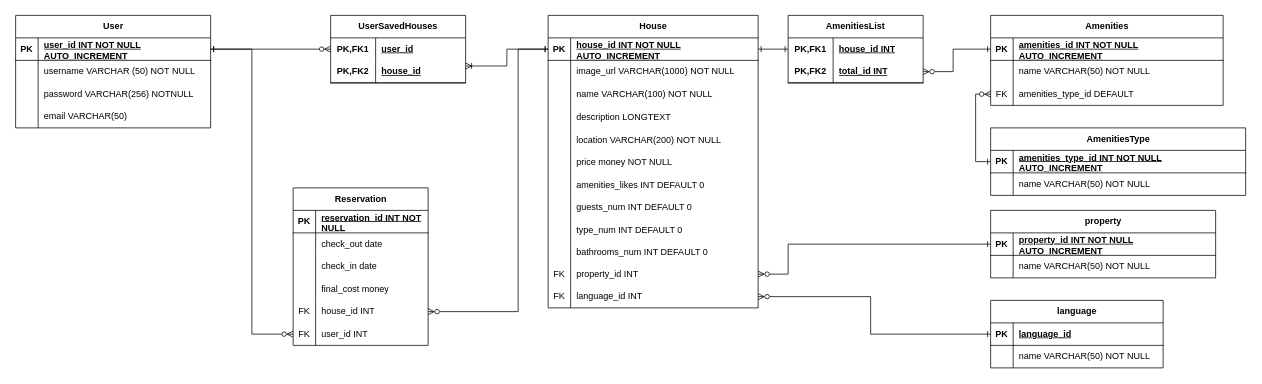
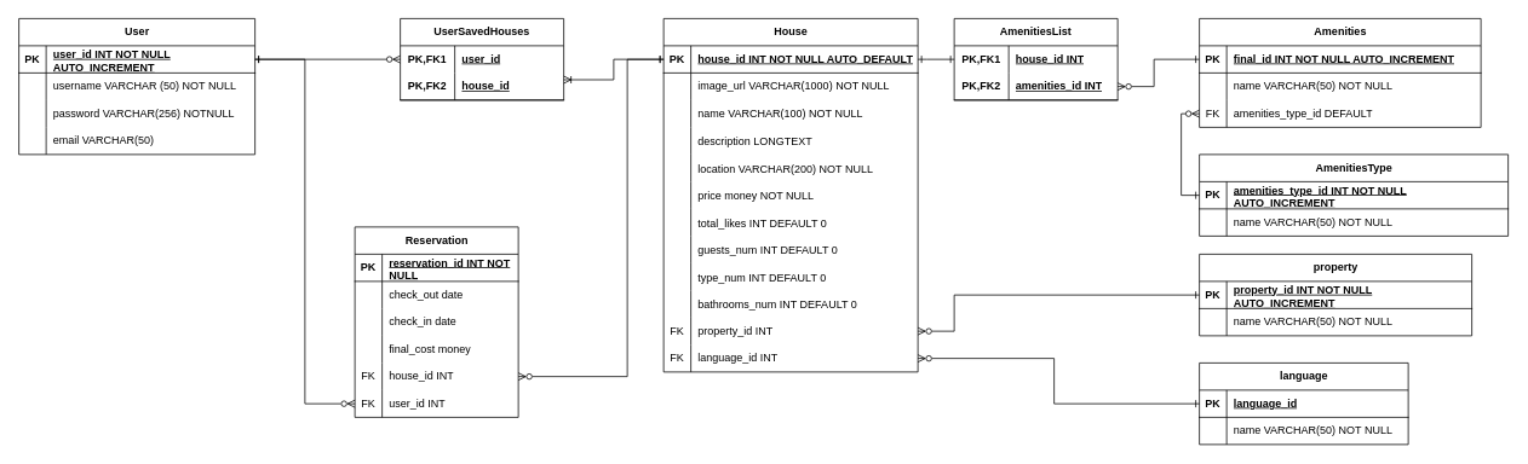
- <mxCell id="18" value="house_id INT NOT NULL AUTO_INCREMENT " style="shape=partialRectangle;connectable=0;fillColor=none;top=0;left=0;bottom=0;right=0;align=left;spacingLeft=6;fontStyle=5;overflow=hidden;whiteSpace=wrap;html=1;" vertex="1" parent="16"><mxGeometry x="30" width="250" height="30" as="geometry"><mxRectangle width="250" height="30" as="alternateBounds" /></mxGeometry></mxCell>
+ <mxCell id="18" value="house_id INT NOT NULL AUTO_DEFAULT " style="shape=partialRectangle;connectable=0;fillColor=none;top=0;left=0;bottom=0;right=0;align=left;spacingLeft=6;fontStyle=5;overflow=hidden;whiteSpace=wrap;html=1;" vertex="1" parent="16"><mxGeometry x="30" width="250" height="30" as="geometry"><mxRectangle width="250" height="30" as="alternateBounds" /></mxGeometry></mxCell>
- <mxCell id="81" value="amenities_id INT NOT NULL AUTO_INCREMENT " style="shape=partialRectangle;connectable=0;fillColor=none;top=0;left=0;bottom=0;right=0;align=left;spacingLeft=6;fontStyle=5;overflow=hidden;whiteSpace=wrap;html=1;" vertex="1" parent="79"><mxGeometry x="30" width="280" height="30" as="geometry"><mxRectangle width="280" height="30" as="alternateBounds" /></mxGeometry></mxCell>
+ <mxCell id="81" value="final_id INT NOT NULL AUTO_INCREMENT " style="shape=partialRectangle;connectable=0;fillColor=none;top=0;left=0;bottom=0;right=0;align=left;spacingLeft=6;fontStyle=5;overflow=hidden;whiteSpace=wrap;html=1;" vertex="1" parent="79"><mxGeometry x="30" width="280" height="30" as="geometry"><mxRectangle width="280" height="30" as="alternateBounds" /></mxGeometry></mxCell>
- <mxCell id="94" value="total_id INT" style="shape=partialRectangle;connectable=0;fillColor=none;top=0;left=0;bottom=0;right=0;align=left;spacingLeft=6;fontStyle=5;overflow=hidden;html=1;whiteSpace=wrap;" vertex="1" parent="92"><mxGeometry x="60" width="120" height="30" as="geometry"><mxRectangle width="120" height="30" as="alternateBounds" /></mxGeometry></mxCell>
+ <mxCell id="94" value="amenities_id INT" style="shape=partialRectangle;connectable=0;fillColor=none;top=0;left=0;bottom=0;right=0;align=left;spacingLeft=6;fontStyle=5;overflow=hidden;html=1;whiteSpace=wrap;" vertex="1" parent="92"><mxGeometry x="60" width="120" height="30" as="geometry"><mxRectangle width="120" height="30" as="alternateBounds" /></mxGeometry></mxCell>
- <mxCell id="36" value="amenities_likes INT DEFAULT 0" style="shape=partialRectangle;connectable=0;fillColor=none;top=0;left=0;bottom=0;right=0;align=left;spacingLeft=6;overflow=hidden;" vertex="1" parent="34"><mxGeometry x="30" width="250" height="30" as="geometry"><mxRectangle width="250" height="30" as="alternateBounds" /></mxGeometry></mxCell>
+ <mxCell id="36" value="total_likes INT DEFAULT 0" style="shape=partialRectangle;connectable=0;fillColor=none;top=0;left=0;bottom=0;right=0;align=left;spacingLeft=6;overflow=hidden;" vertex="1" parent="34"><mxGeometry x="30" width="250" height="30" as="geometry"><mxRectangle width="250" height="30" as="alternateBounds" /></mxGeometry></mxCell>
